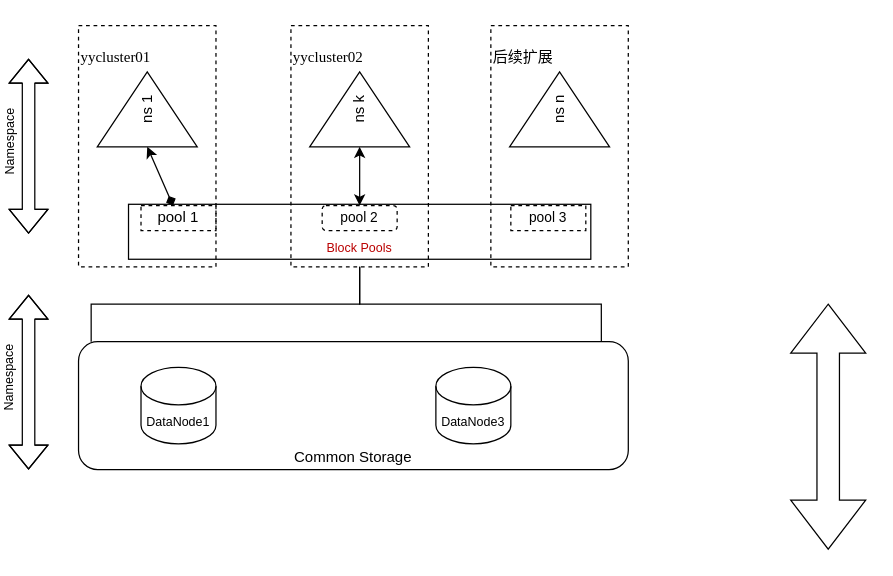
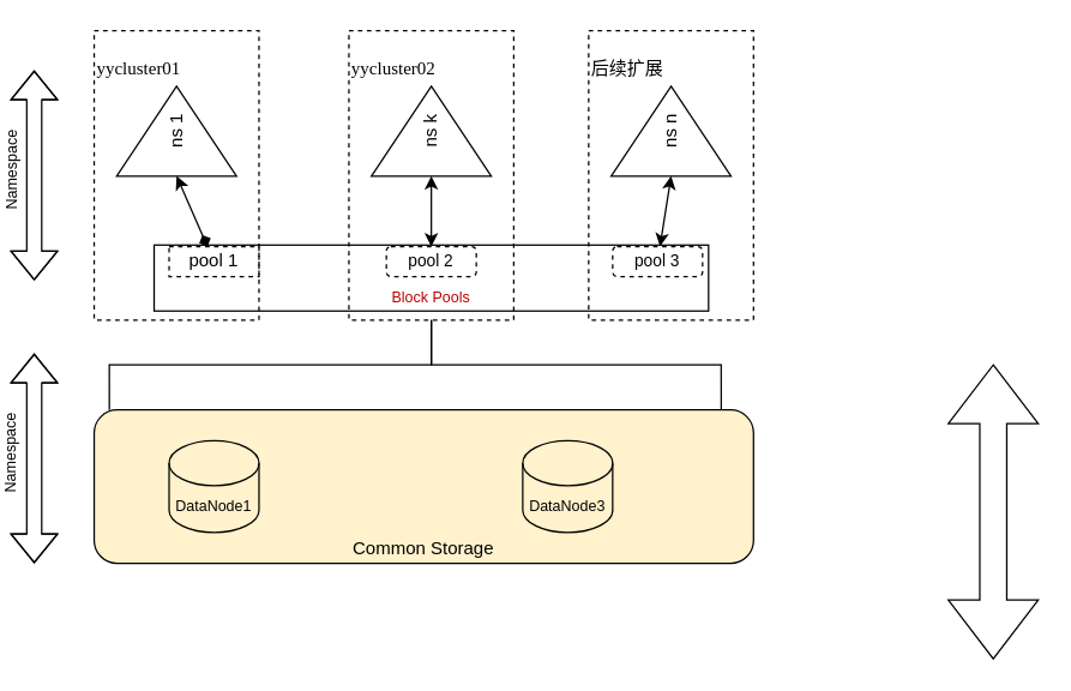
+ <mxCell id="13" style="edgeStyle=none;rounded=0;orthogonalLoop=1;jettySize=auto;html=1;exitX=0;exitY=0.5;exitDx=0;exitDy=0;fontSize=10;startArrow=classic;startFill=1;endArrow=classic;endFill=1;" edge="1" parent="1" source="14" target="17"><mxGeometry relative="1" as="geometry" /></mxCell>
- <mxCell id="17" value="&lt;font style=&quot;font-size: 11px&quot;&gt;pool 3&lt;/font&gt;" style="whiteSpace=wrap;html=1;dashed=1;fillColor=none;align=center;fontSize=10;rounded=0;" vertex="1" parent="1"><mxGeometry x="406" y="164" width="60" height="20" as="geometry" /></mxCell>
+ <mxCell id="17" value="&lt;font style=&quot;font-size: 11px&quot;&gt;pool 3&lt;/font&gt;" style="rounded=1;whiteSpace=wrap;html=1;dashed=1;fillColor=none;align=center;fontSize=10;" vertex="1" parent="1"><mxGeometry x="406" y="164" width="60" height="20" as="geometry" /></mxCell>
- <mxCell id="6" value="Common Storage" style="rounded=1;whiteSpace=wrap;html=1;verticalAlign=bottom;" vertex="1" parent="1"><mxGeometry x="60" y="273" width="440" height="102.33" as="geometry" /></mxCell>
+ <mxCell id="6" value="Common Storage" style="rounded=1;whiteSpace=wrap;html=1;verticalAlign=bottom;fillColor=#fff2cc;" vertex="1" parent="1"><mxGeometry x="60" y="273" width="440" height="102.33" as="geometry" /></mxCell>
